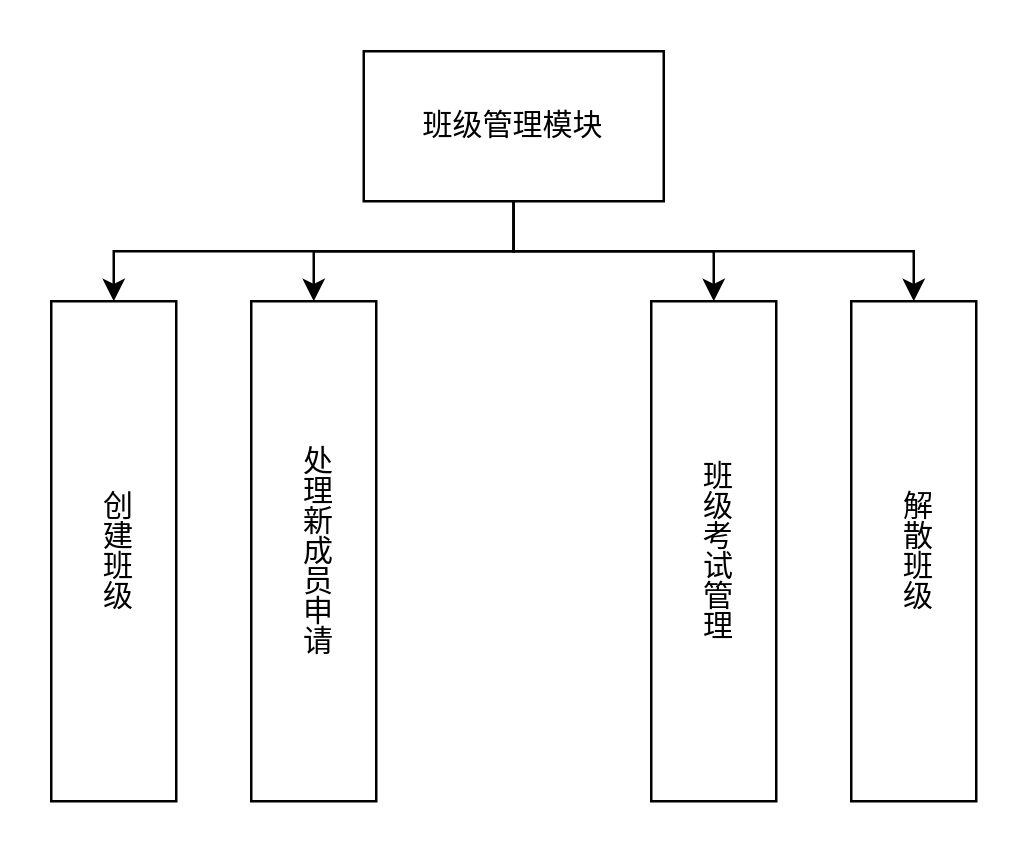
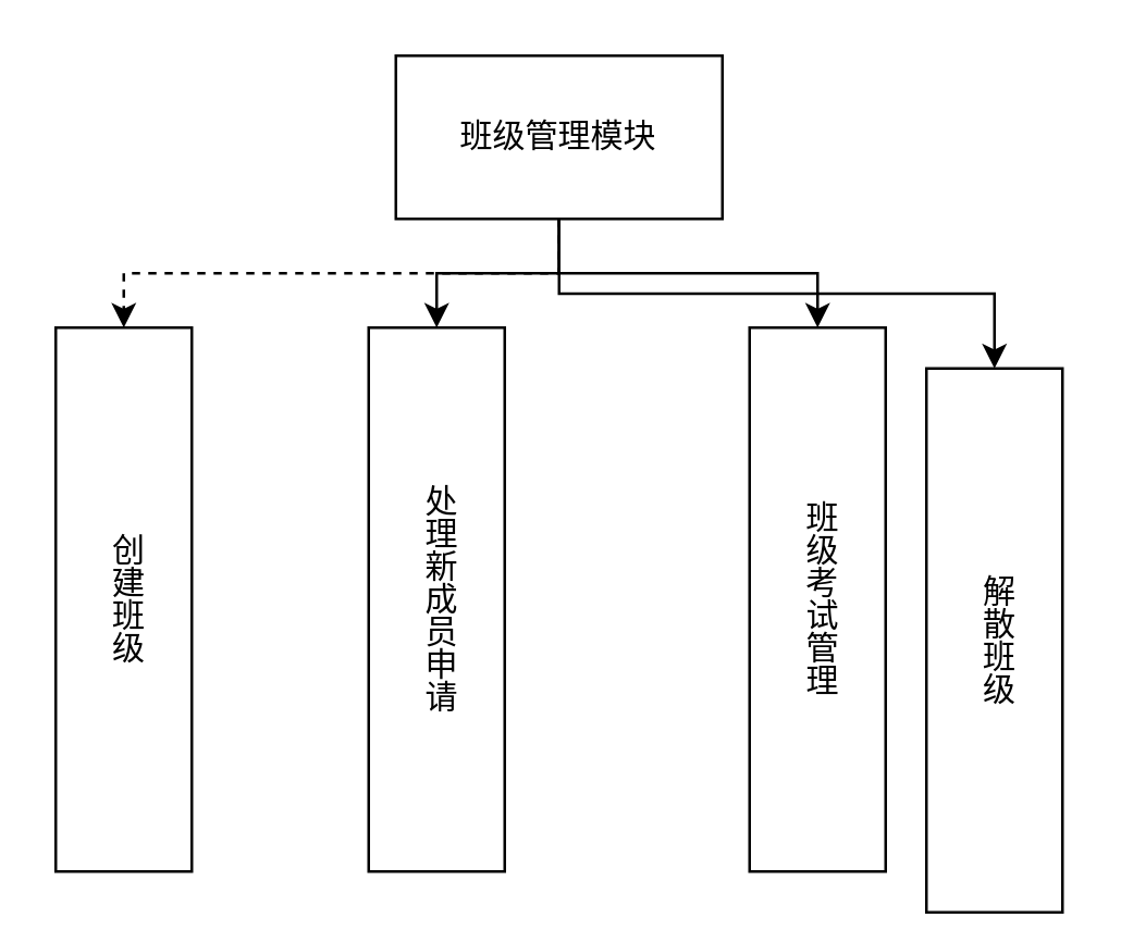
- <mxCell id="2" style="edgeStyle=orthogonalEdgeStyle;rounded=0;orthogonalLoop=1;jettySize=auto;html=1;exitX=0.5;exitY=1;exitDx=0;exitDy=0;entryX=0.5;entryY=0;entryDx=0;entryDy=0;" edge="1" parent="1" source="6" target="7"><mxGeometry relative="1" as="geometry" /></mxCell>
+ <mxCell id="2" style="edgeStyle=orthogonalEdgeStyle;rounded=0;orthogonalLoop=1;jettySize=auto;html=1;exitX=0.5;exitY=1;exitDx=0;exitDy=0;entryX=0.5;entryY=0;entryDx=0;entryDy=0;dashed=1;" edge="1" parent="1" source="6" target="7"><mxGeometry relative="1" as="geometry" /></mxCell>
- <mxCell id="8" value="处理新成员申请" style="rounded=0;whiteSpace=wrap;html=1;textDirection=vertical-lr;" vertex="1" parent="1"><mxGeometry x="100" y="120" width="50" height="200" as="geometry" /></mxCell>
+ <mxCell id="8" value="处理新成员申请" style="rounded=0;whiteSpace=wrap;html=1;textDirection=vertical-lr;" vertex="1" parent="1"><mxGeometry x="135" y="120" width="50" height="200" as="geometry" /></mxCell>
- <mxCell id="9" value="班级考试管理" style="rounded=0;whiteSpace=wrap;html=1;textDirection=vertical-lr;" vertex="1" parent="1"><mxGeometry x="260" y="120" width="50" height="200" as="geometry" /></mxCell>
+ <mxCell id="9" value="班级考试管理" style="rounded=0;whiteSpace=wrap;html=1;textDirection=vertical-lr;" vertex="1" parent="1"><mxGeometry x="275" y="120" width="50" height="200" as="geometry" /></mxCell>
- <mxCell id="10" value="解散班级" style="rounded=0;whiteSpace=wrap;html=1;textDirection=vertical-lr;" vertex="1" parent="1"><mxGeometry x="340" y="120" width="50" height="200" as="geometry" /></mxCell>
+ <mxCell id="10" value="解散班级" style="rounded=0;whiteSpace=wrap;html=1;textDirection=vertical-lr;" vertex="1" parent="1"><mxGeometry x="340" y="135" width="50" height="200" as="geometry" /></mxCell>
